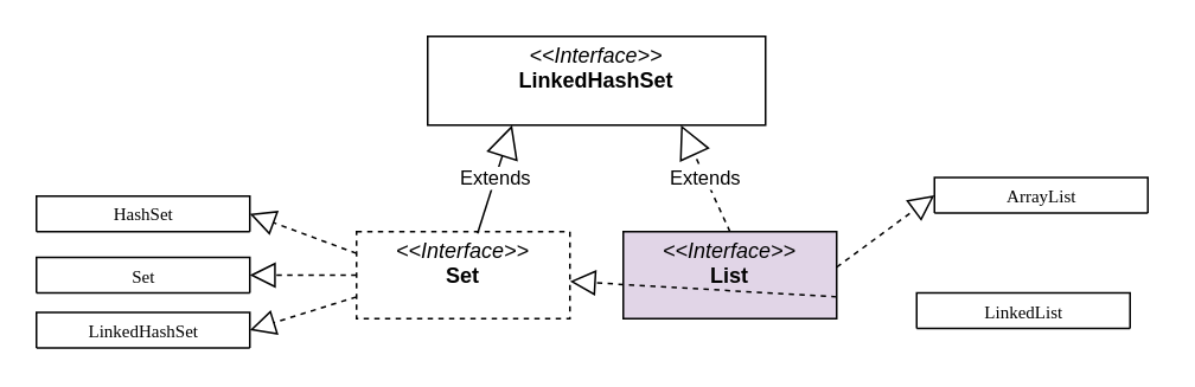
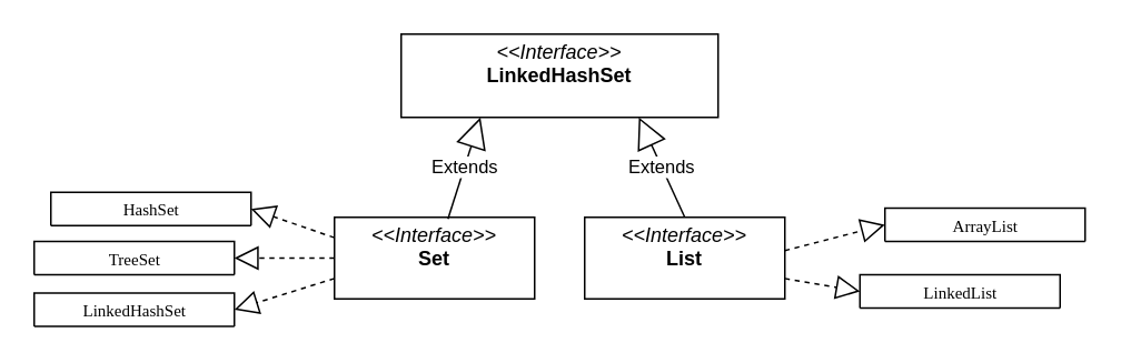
- <mxCell id="16" value="ArrayList" style="swimlane;html=1;fontStyle=0;childLayout=stackLayout;horizontal=1;startSize=26;fillColor=none;horizontalStack=0;resizeParent=1;resizeLast=0;collapsible=1;marginBottom=0;swimlaneFillColor=#ffffff;rounded=0;shadow=0;comic=0;labelBackgroundColor=none;strokeWidth=1;fontFamily=Verdana;fontSize=10;align=center;" parent="1" vertex="1"><mxGeometry x="525" y="99.5" width="120" height="20" as="geometry" /></mxCell>
+ <mxCell id="16" value="ArrayList" style="swimlane;html=1;fontStyle=0;childLayout=stackLayout;horizontal=1;startSize=26;fillColor=none;horizontalStack=0;resizeParent=1;resizeLast=0;collapsible=1;marginBottom=0;swimlaneFillColor=#ffffff;rounded=0;shadow=0;comic=0;labelBackgroundColor=none;strokeWidth=1;fontFamily=Verdana;fontSize=10;align=center;" parent="1" vertex="1"><mxGeometry x="530" y="124.5" width="120" height="20" as="geometry" /></mxCell>
- <mxCell id="4" value="Extends" style="endArrow=block;endSize=16;endFill=0;html=1;exitX=0.5;exitY=0;exitDx=0;exitDy=0;entryX=0.75;entryY=1;entryDx=0;entryDy=0;dashed=1;" parent="1" source="2" target="3" edge="1"><mxGeometry width="160" relative="1" as="geometry"><mxPoint x="520" y="180" as="sourcePoint" /><mxPoint x="680" y="180" as="targetPoint" /></mxGeometry></mxCell>
+ <mxCell id="4" value="Extends" style="endArrow=block;endSize=16;endFill=0;html=1;exitX=0.5;exitY=0;exitDx=0;exitDy=0;entryX=0.75;entryY=1;entryDx=0;entryDy=0;" parent="1" source="2" target="3" edge="1"><mxGeometry width="160" relative="1" as="geometry"><mxPoint x="520" y="180" as="sourcePoint" /><mxPoint x="680" y="180" as="targetPoint" /></mxGeometry></mxCell>
- <mxCell id="14" value="HashSet" style="swimlane;html=1;fontStyle=0;childLayout=stackLayout;horizontal=1;startSize=26;fillColor=none;horizontalStack=0;resizeParent=1;resizeLast=0;collapsible=1;marginBottom=0;swimlaneFillColor=#ffffff;rounded=0;shadow=0;comic=0;labelBackgroundColor=none;strokeWidth=1;fontFamily=Verdana;fontSize=10;align=center;" vertex="1" parent="1"><mxGeometry x="20" y="110" width="120" height="20" as="geometry" /></mxCell>
+ <mxCell id="14" value="HashSet" style="swimlane;html=1;fontStyle=0;childLayout=stackLayout;horizontal=1;startSize=26;fillColor=none;horizontalStack=0;resizeParent=1;resizeLast=0;collapsible=1;marginBottom=0;swimlaneFillColor=#ffffff;rounded=0;shadow=0;comic=0;labelBackgroundColor=none;strokeWidth=1;fontFamily=Verdana;fontSize=10;align=center;" vertex="1" parent="1"><mxGeometry x="30" y="115" width="120" height="20" as="geometry" /></mxCell>
- <mxCell id="13" value="Set" style="swimlane;html=1;fontStyle=0;childLayout=stackLayout;horizontal=1;startSize=26;fillColor=none;horizontalStack=0;resizeParent=1;resizeLast=0;collapsible=1;marginBottom=0;swimlaneFillColor=#ffffff;rounded=0;shadow=0;comic=0;labelBackgroundColor=none;strokeWidth=1;fontFamily=Verdana;fontSize=10;align=center;" vertex="1" parent="1"><mxGeometry x="20" y="144.5" width="120" height="20" as="geometry" /></mxCell>
+ <mxCell id="13" value="TreeSet" style="swimlane;html=1;fontStyle=0;childLayout=stackLayout;horizontal=1;startSize=26;fillColor=none;horizontalStack=0;resizeParent=1;resizeLast=0;collapsible=1;marginBottom=0;swimlaneFillColor=#ffffff;rounded=0;shadow=0;comic=0;labelBackgroundColor=none;strokeWidth=1;fontFamily=Verdana;fontSize=10;align=center;" vertex="1" parent="1"><mxGeometry x="20" y="144.5" width="120" height="20" as="geometry" /></mxCell>
- <mxCell id="7" value="&lt;p style=&quot;margin: 0px ; margin-top: 4px ; text-align: center&quot;&gt;&lt;i&gt;&amp;lt;&amp;lt;Interface&amp;gt;&amp;gt;&lt;/i&gt;&lt;br&gt;&lt;b&gt;Set&lt;/b&gt;&lt;/p&gt;&lt;br&gt;&lt;hr size=&quot;1&quot;&gt;" style="verticalAlign=top;align=left;overflow=fill;fontSize=12;fontFamily=Helvetica;html=1;rounded=0;shadow=0;comic=0;labelBackgroundColor=none;strokeWidth=1;dashed=1;" vertex="1" parent="1"><mxGeometry x="200" y="130" width="120" height="49" as="geometry" /></mxCell>
+ <mxCell id="7" value="&lt;p style=&quot;margin: 0px ; margin-top: 4px ; text-align: center&quot;&gt;&lt;i&gt;&amp;lt;&amp;lt;Interface&amp;gt;&amp;gt;&lt;/i&gt;&lt;br&gt;&lt;b&gt;Set&lt;/b&gt;&lt;/p&gt;&lt;br&gt;&lt;hr size=&quot;1&quot;&gt;" style="verticalAlign=top;align=left;overflow=fill;fontSize=12;fontFamily=Helvetica;html=1;rounded=0;shadow=0;comic=0;labelBackgroundColor=none;strokeWidth=1" vertex="1" parent="1"><mxGeometry x="200" y="130" width="120" height="49" as="geometry" /></mxCell>
- <mxCell id="2" value="&lt;p style=&quot;margin: 0px ; margin-top: 4px ; text-align: center&quot;&gt;&lt;i&gt;&amp;lt;&amp;lt;Interface&amp;gt;&amp;gt;&lt;/i&gt;&lt;br&gt;&lt;b&gt;List&lt;/b&gt;&lt;/p&gt;&lt;br&gt;&lt;hr size=&quot;1&quot;&gt;" style="verticalAlign=top;align=left;overflow=fill;fontSize=12;fontFamily=Helvetica;html=1;rounded=0;shadow=0;comic=0;labelBackgroundColor=none;strokeWidth=1;fillColor=#e1d5e7;" parent="1" vertex="1"><mxGeometry x="350" y="130" width="120" height="49" as="geometry" /></mxCell>
+ <mxCell id="2" value="&lt;p style=&quot;margin: 0px ; margin-top: 4px ; text-align: center&quot;&gt;&lt;i&gt;&amp;lt;&amp;lt;Interface&amp;gt;&amp;gt;&lt;/i&gt;&lt;br&gt;&lt;b&gt;List&lt;/b&gt;&lt;/p&gt;&lt;br&gt;&lt;hr size=&quot;1&quot;&gt;" style="verticalAlign=top;align=left;overflow=fill;fontSize=12;fontFamily=Helvetica;html=1;rounded=0;shadow=0;comic=0;labelBackgroundColor=none;strokeWidth=1" parent="1" vertex="1"><mxGeometry x="350" y="130" width="120" height="49" as="geometry" /></mxCell>
- <mxCell id="6" value="" style="endArrow=block;dashed=1;endFill=0;endSize=12;html=1;exitX=1;exitY=0.75;exitDx=0;exitDy=0;" edge="1" parent="1" source="2" target="7"><mxGeometry width="160" relative="1" as="geometry"><mxPoint x="400" y="240" as="sourcePoint" /><mxPoint x="540" y="199.5" as="targetPoint" /></mxGeometry></mxCell>
+ <mxCell id="6" value="" style="endArrow=block;dashed=1;endFill=0;endSize=12;html=1;exitX=1;exitY=0.75;exitDx=0;exitDy=0;entryX=0;entryY=0.5;entryDx=0;entryDy=0;" edge="1" parent="1" source="2" target="15"><mxGeometry width="160" relative="1" as="geometry"><mxPoint x="400" y="240" as="sourcePoint" /><mxPoint x="540" y="199.5" as="targetPoint" /></mxGeometry></mxCell>
